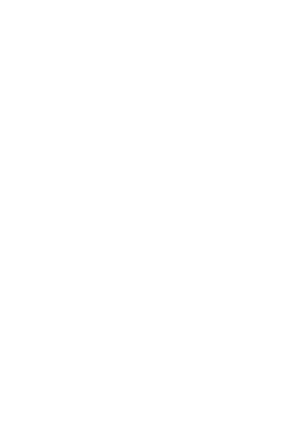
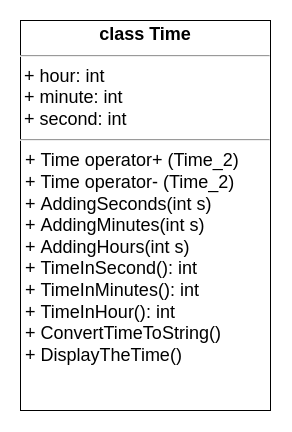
+ <mxCell id="2" value="&lt;p style=&quot;margin: 4px 0px 0px; text-align: center; font-size: 18px;&quot;&gt;&lt;b style=&quot;font-size: 18px;&quot;&gt;class Time&lt;/b&gt;&lt;/p&gt;&lt;hr style=&quot;font-size: 18px;&quot;&gt;&lt;p style=&quot;margin: 0px 0px 0px 4px; font-size: 18px;&quot;&gt;+ hour: int&lt;/p&gt;&lt;p style=&quot;margin: 0px 0px 0px 4px; font-size: 18px;&quot;&gt;+ minute: int&lt;br style=&quot;font-size: 18px;&quot;&gt;&lt;/p&gt;&lt;p style=&quot;margin: 0px 0px 0px 4px; font-size: 18px;&quot;&gt;+ second: int&lt;br style=&quot;font-size: 18px;&quot;&gt;&lt;/p&gt;&lt;hr style=&quot;font-size: 18px;&quot;&gt;&lt;p style=&quot;margin: 0px 0px 0px 4px; font-size: 18px;&quot;&gt;&lt;/p&gt;&amp;nbsp;+&amp;nbsp;&lt;span style=&quot;font-size: 18px;&quot;&gt;Time operator+ (Time_2)&lt;/span&gt;&lt;br style=&quot;font-size: 18px;&quot;&gt;&amp;nbsp;+&amp;nbsp;&lt;span style=&quot;font-size: 18px;&quot;&gt;Time operator- (Time_2)&lt;/span&gt;&lt;br style=&quot;font-size: 18px;&quot;&gt;&amp;nbsp;+&amp;nbsp;&lt;span style=&quot;font-size: 18px;&quot;&gt;AddingSeconds(int s)&lt;/span&gt;&lt;br style=&quot;font-size: 18px;&quot;&gt;&amp;nbsp;+&amp;nbsp;&lt;span style=&quot;font-size: 18px;&quot;&gt;AddingMinutes(int s)&lt;/span&gt;&lt;br style=&quot;font-size: 18px;&quot;&gt;&amp;nbsp;+&amp;nbsp;&lt;span style=&quot;font-size: 18px;&quot;&gt;AddingHours(int s)&lt;/span&gt;&lt;br style=&quot;font-size: 18px;&quot;&gt;&amp;nbsp;+&amp;nbsp;&lt;span style=&quot;font-size: 18px;&quot;&gt;TimeInSecond()&lt;/span&gt;: int&lt;br style=&quot;font-size: 18px;&quot;&gt;&amp;nbsp;+&amp;nbsp;&lt;span style=&quot;font-size: 18px;&quot;&gt;TimeInMinutes()&lt;/span&gt;: int&lt;br style=&quot;font-size: 18px;&quot;&gt;&amp;nbsp;+&amp;nbsp;&lt;span style=&quot;font-size: 18px;&quot;&gt;TimeInHour()&lt;/span&gt;: int&lt;br style=&quot;font-size: 18px;&quot;&gt;&amp;nbsp;+&amp;nbsp;&lt;span style=&quot;font-size: 18px;&quot;&gt;ConvertTimeToString()&lt;/span&gt;&lt;br style=&quot;font-size: 18px;&quot;&gt;&amp;nbsp;+&amp;nbsp;&lt;span style=&quot;font-size: 18px;&quot;&gt;DisplayTheTime()&lt;/span&gt;" style="verticalAlign=top;align=left;overflow=fill;fontSize=18;fontFamily=Helvetica;html=1;" vertex="1" parent="1"><mxGeometry x="20" y="20" width="250" height="390" as="geometry" /></mxCell>
